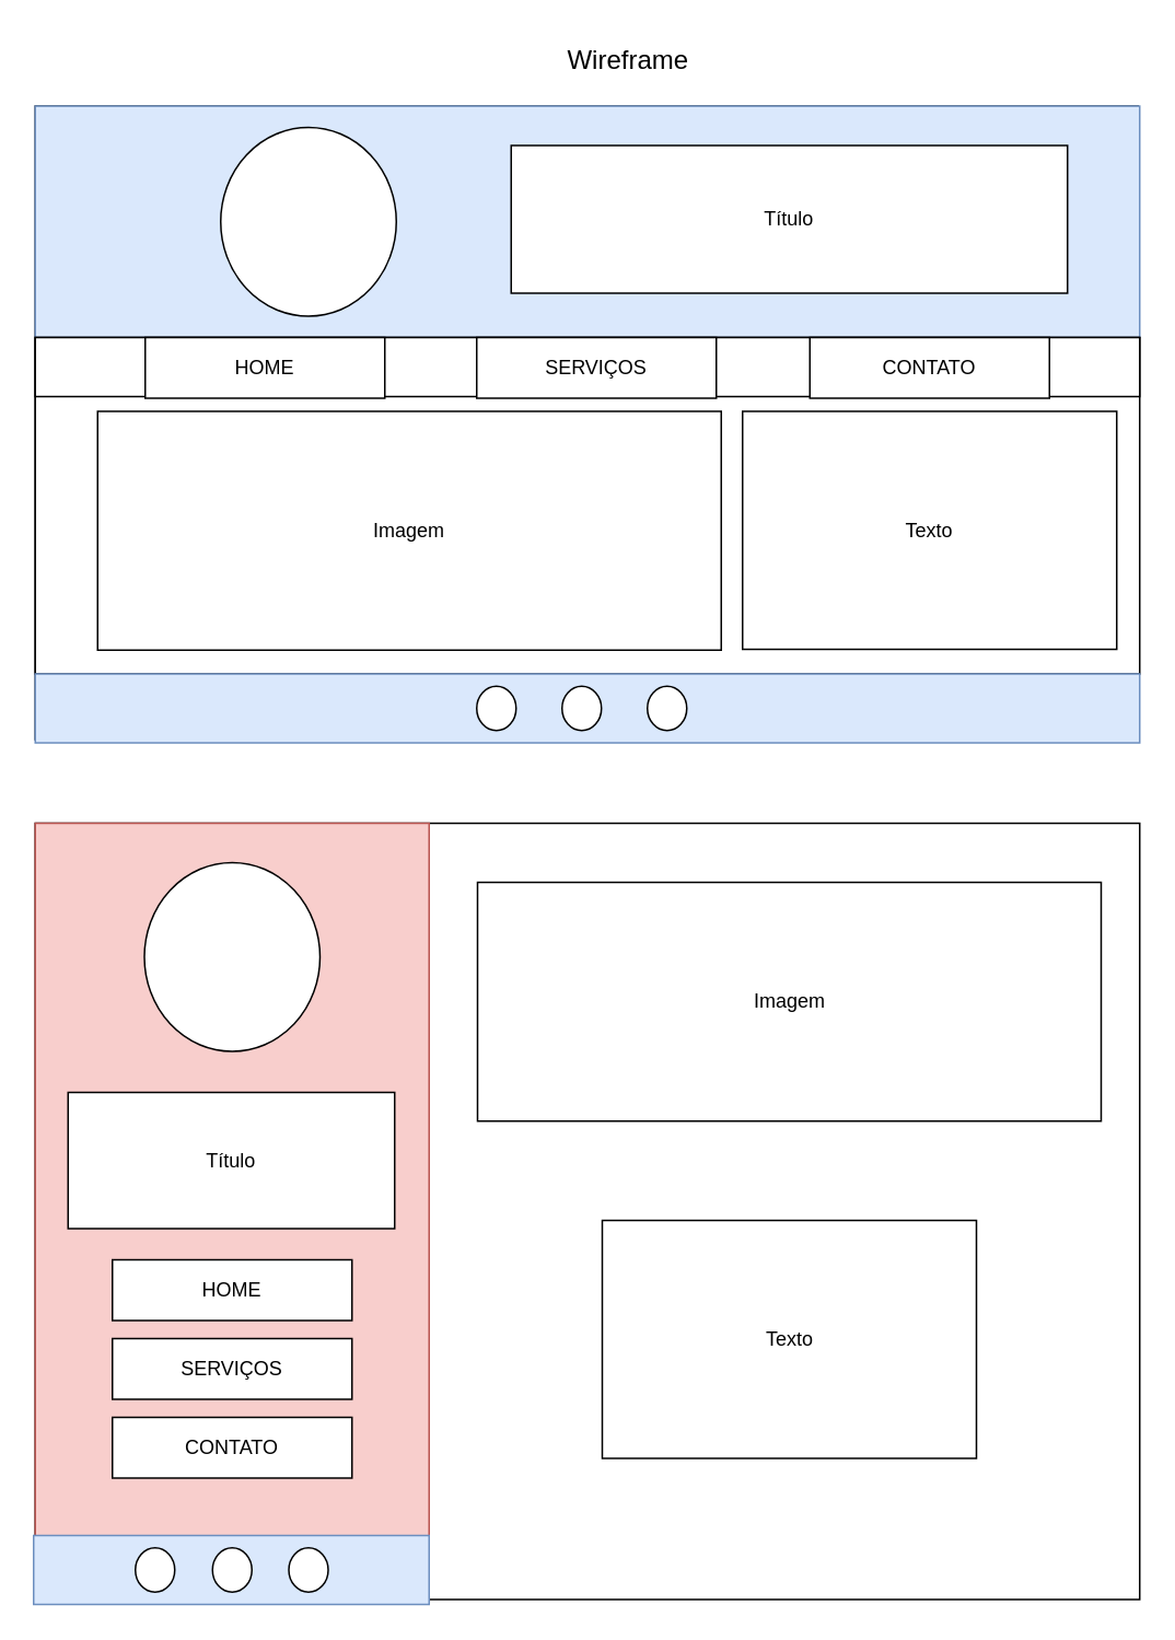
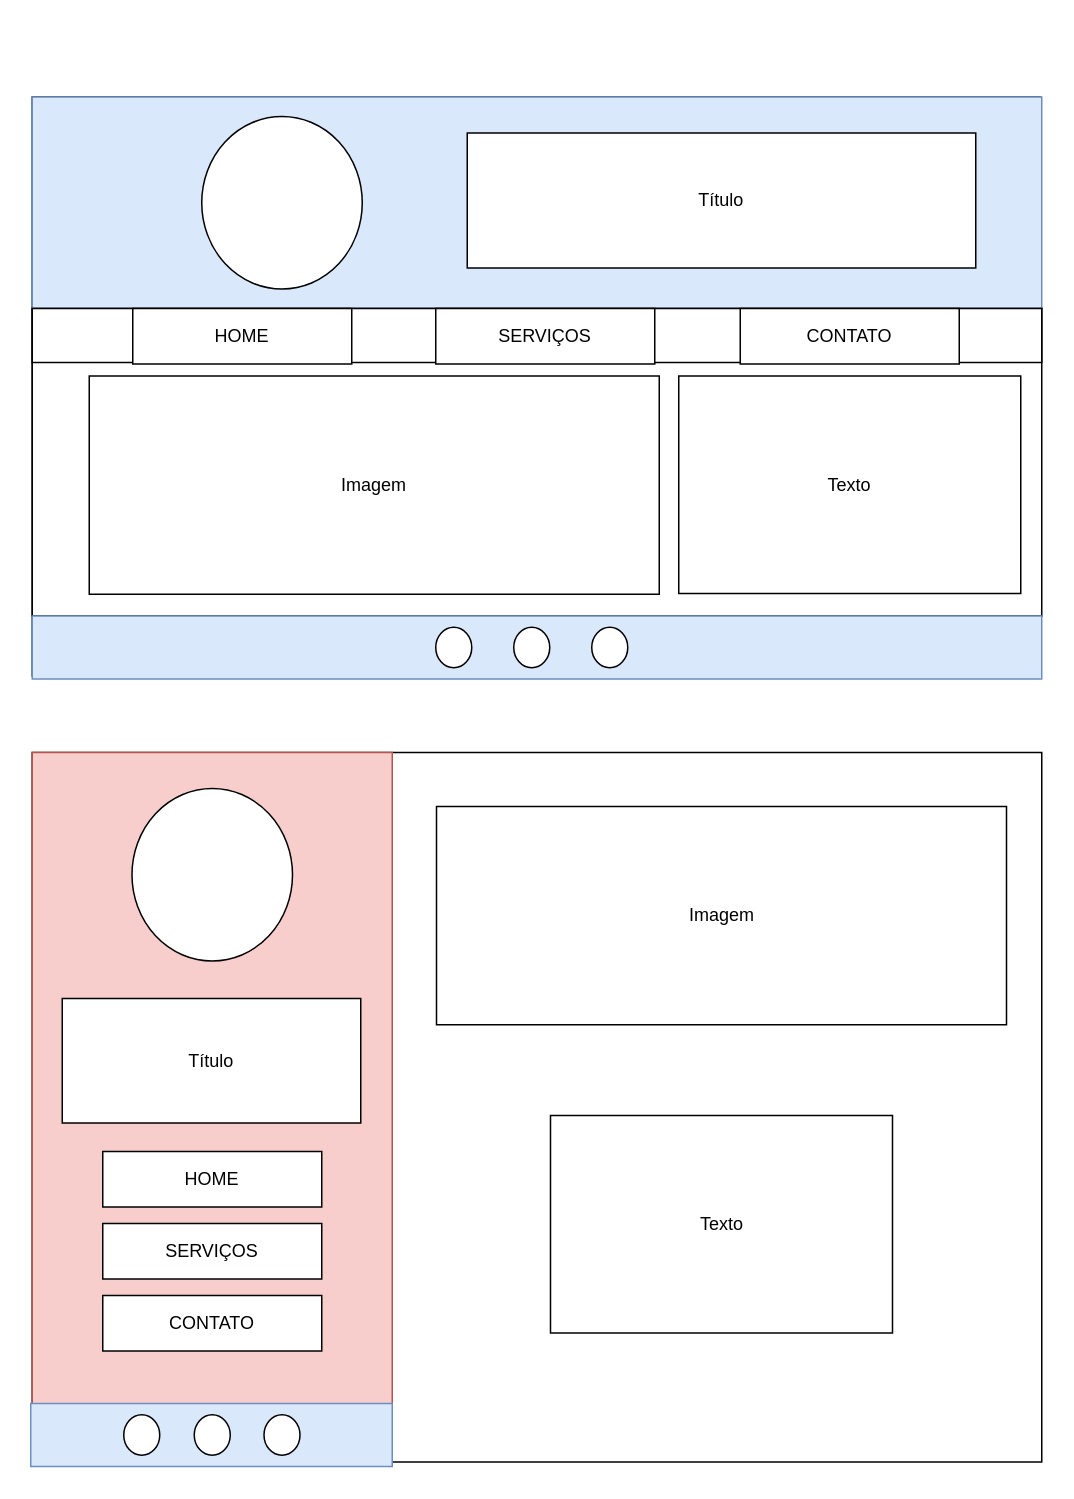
- <mxCell id="13" value="Wireframe" style="text;html=1;align=center;verticalAlign=middle;resizable=0;points=[];autosize=1;strokeColor=none;fillColor=none;fontSize=16;" vertex="1" parent="1"><mxGeometry x="336" y="20" width="92" height="31" as="geometry" /></mxCell>
